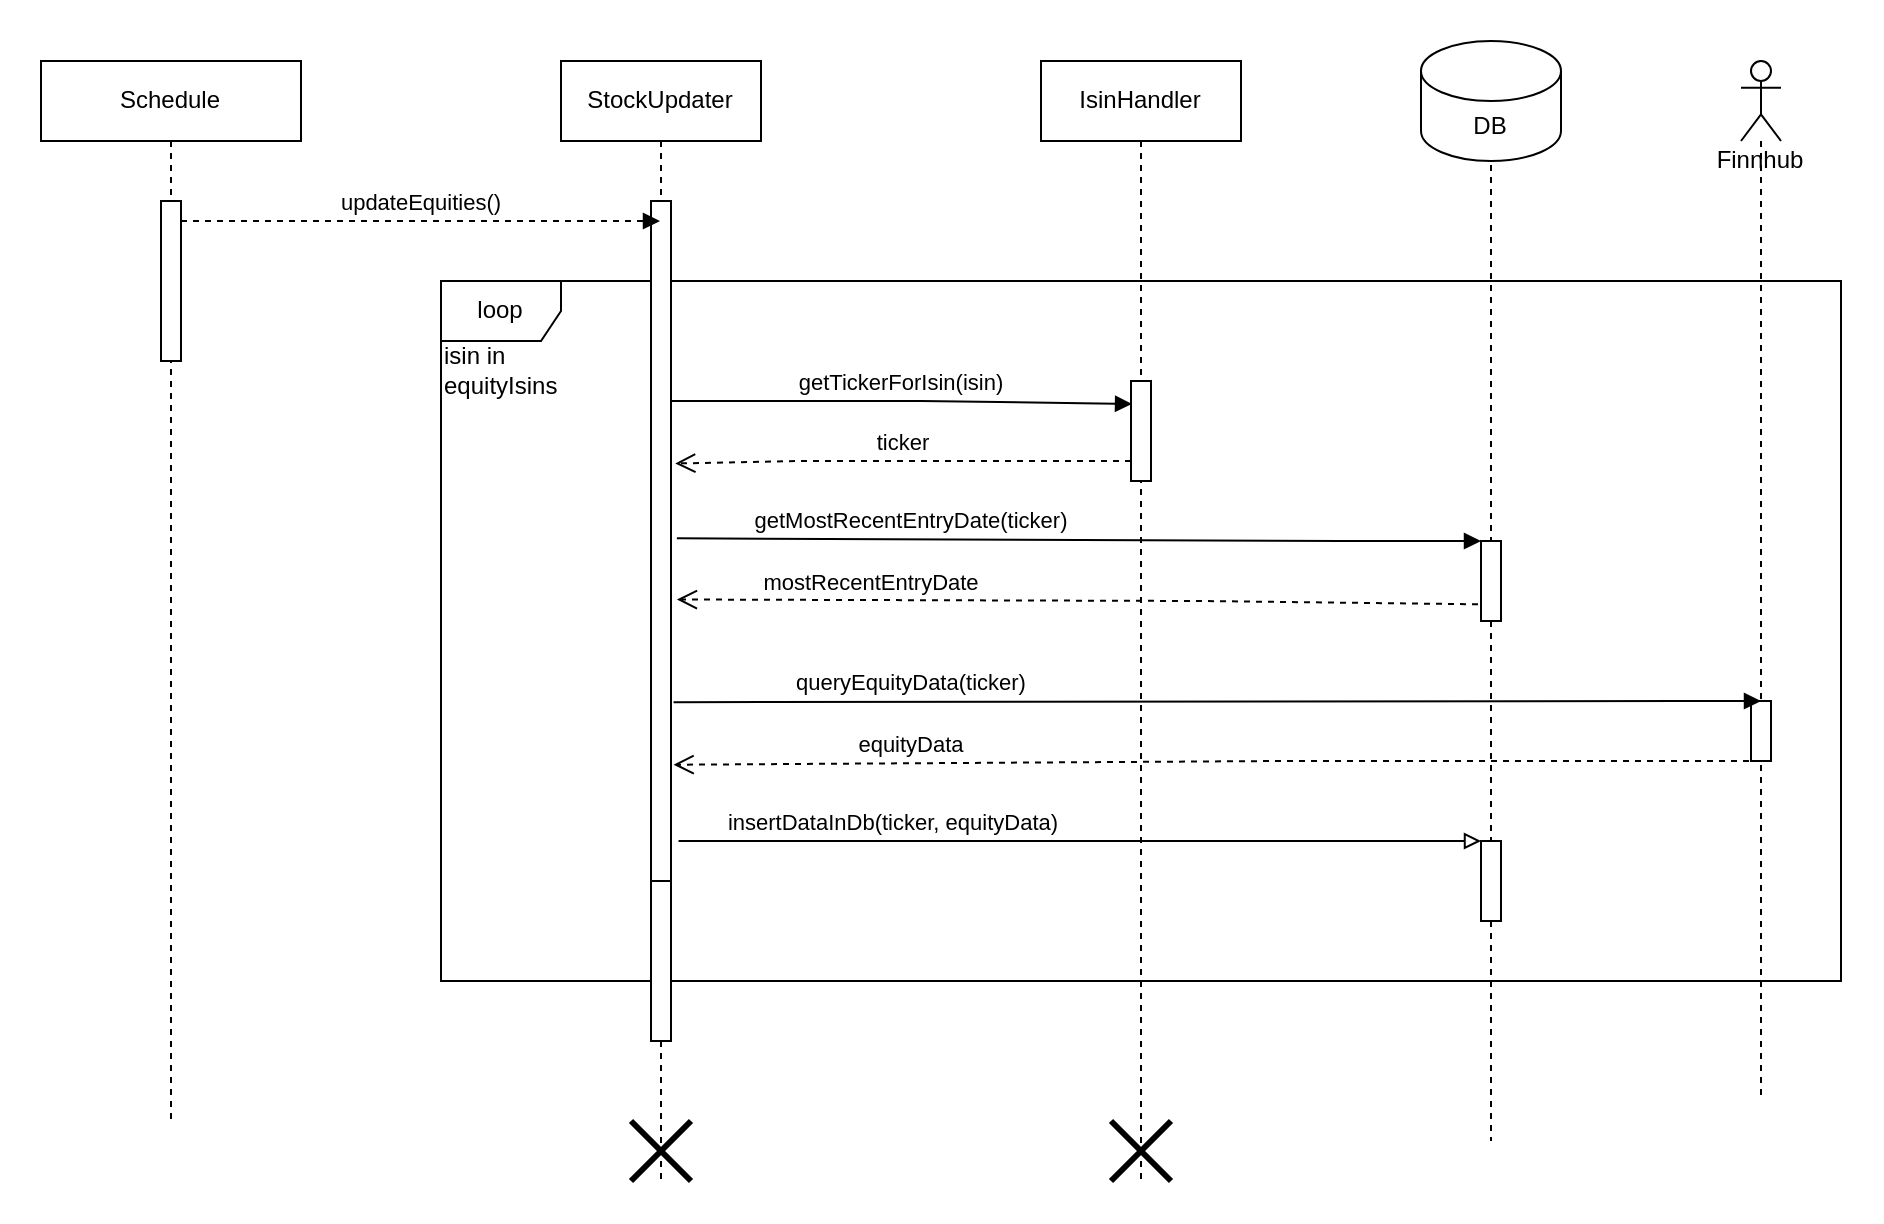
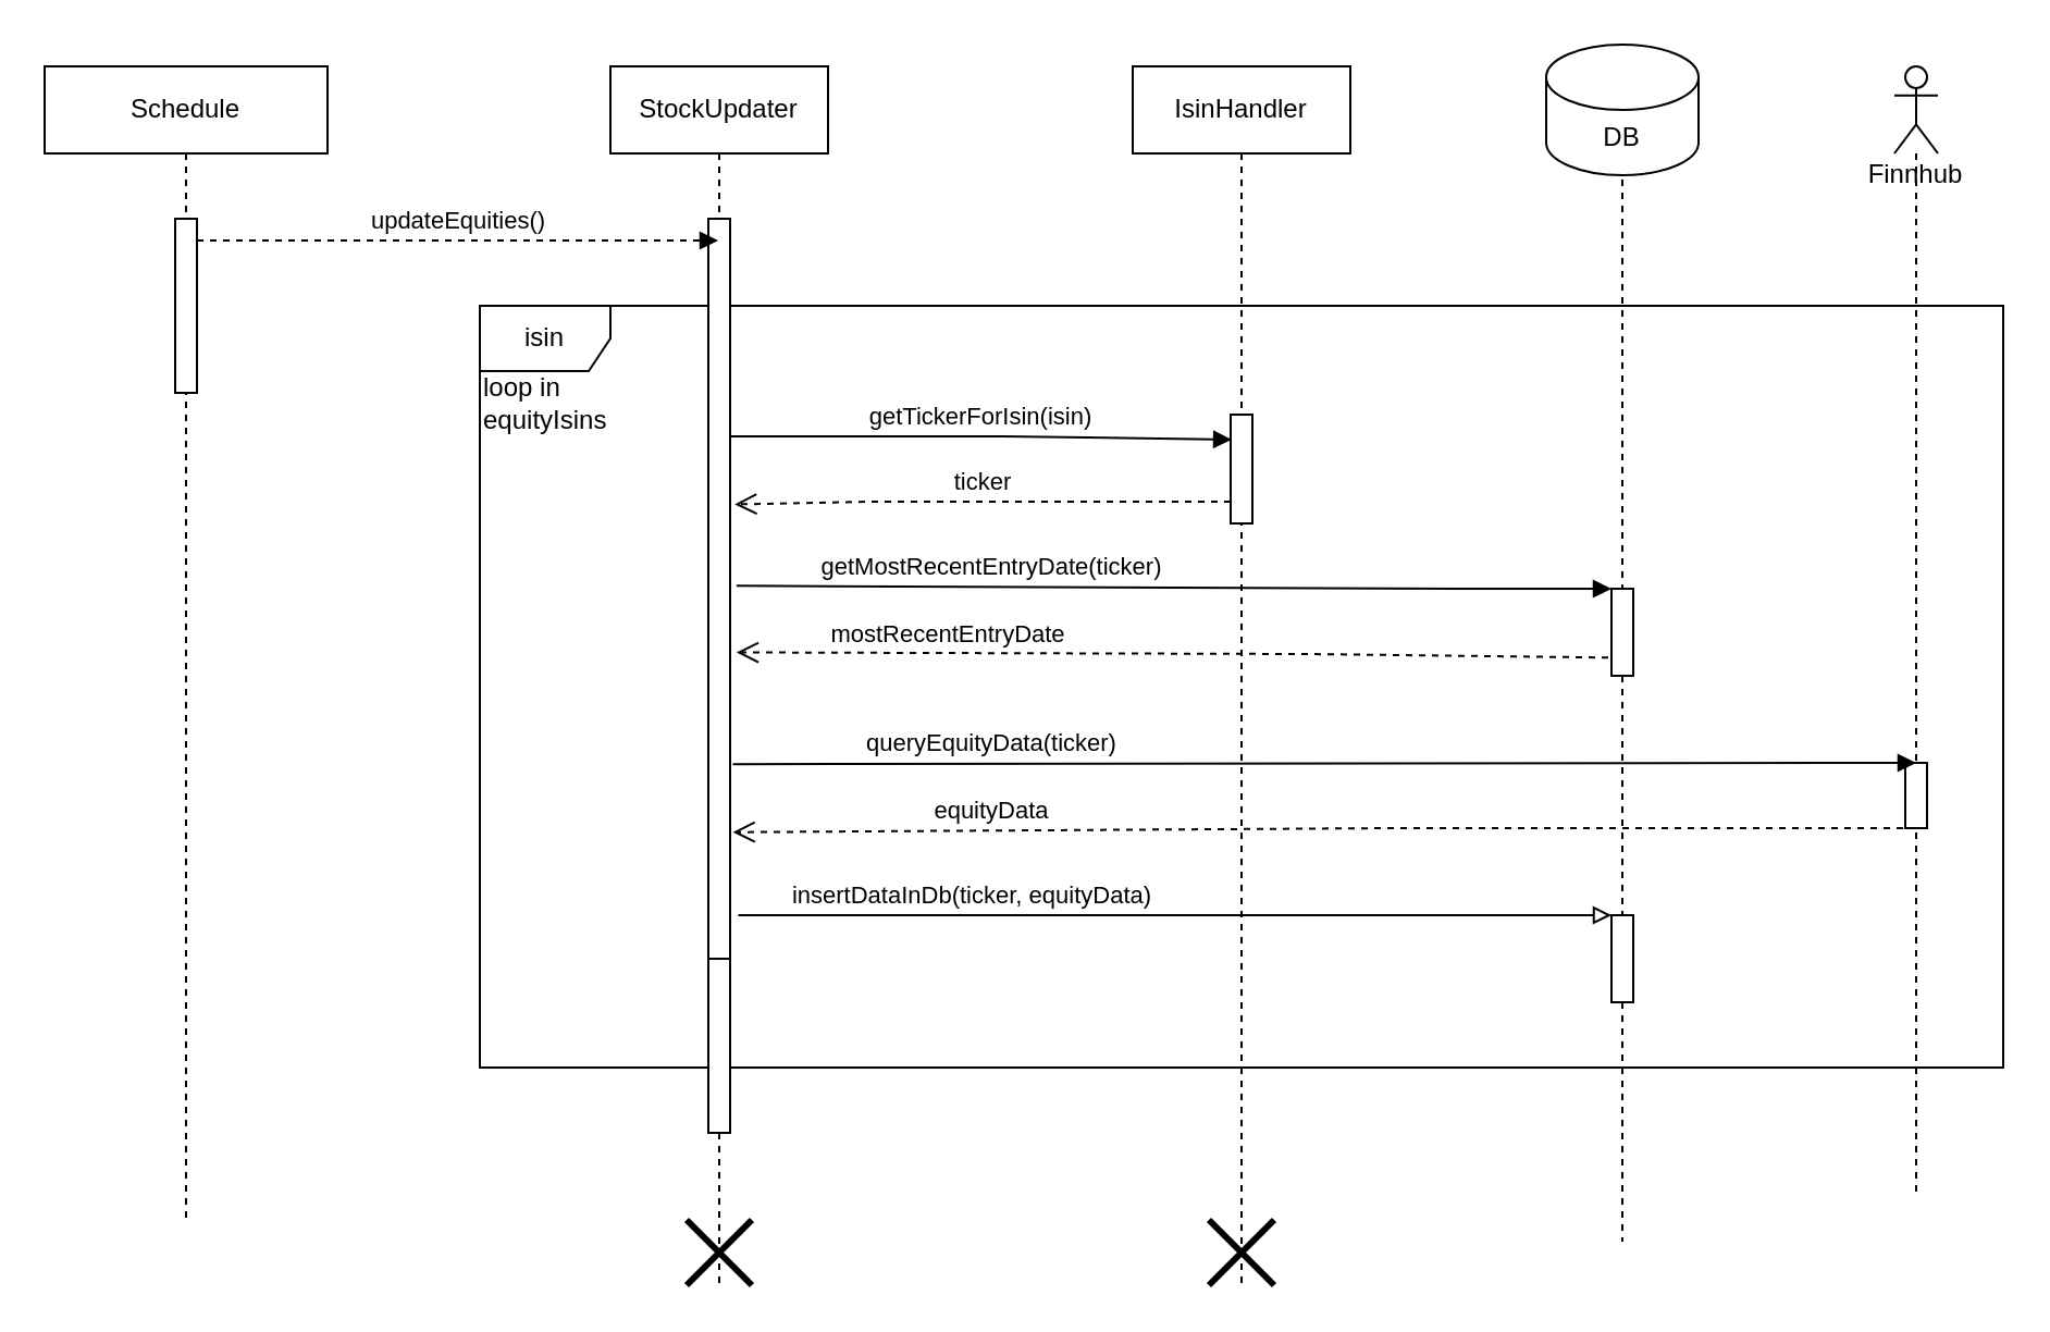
- <mxCell id="7" value="loop" style="shape=umlFrame;whiteSpace=wrap;html=1;" vertex="1" parent="1"><mxGeometry x="220" y="140" width="700" height="350" as="geometry" /></mxCell>
+ <mxCell id="7" value="isin" style="shape=umlFrame;whiteSpace=wrap;html=1;" vertex="1" parent="1"><mxGeometry x="220" y="140" width="700" height="350" as="geometry" /></mxCell>
- <mxCell id="8" value="isin in equityIsins" style="text;html=1;strokeColor=none;fillColor=none;align=left;verticalAlign=middle;whiteSpace=wrap;rounded=0;" vertex="1" parent="1"><mxGeometry x="220" y="170" width="70" height="30" as="geometry" /></mxCell>
+ <mxCell id="8" value="loop in equityIsins" style="text;html=1;strokeColor=none;fillColor=none;align=left;verticalAlign=middle;whiteSpace=wrap;rounded=0;" vertex="1" parent="1"><mxGeometry x="220" y="170" width="70" height="30" as="geometry" /></mxCell>
